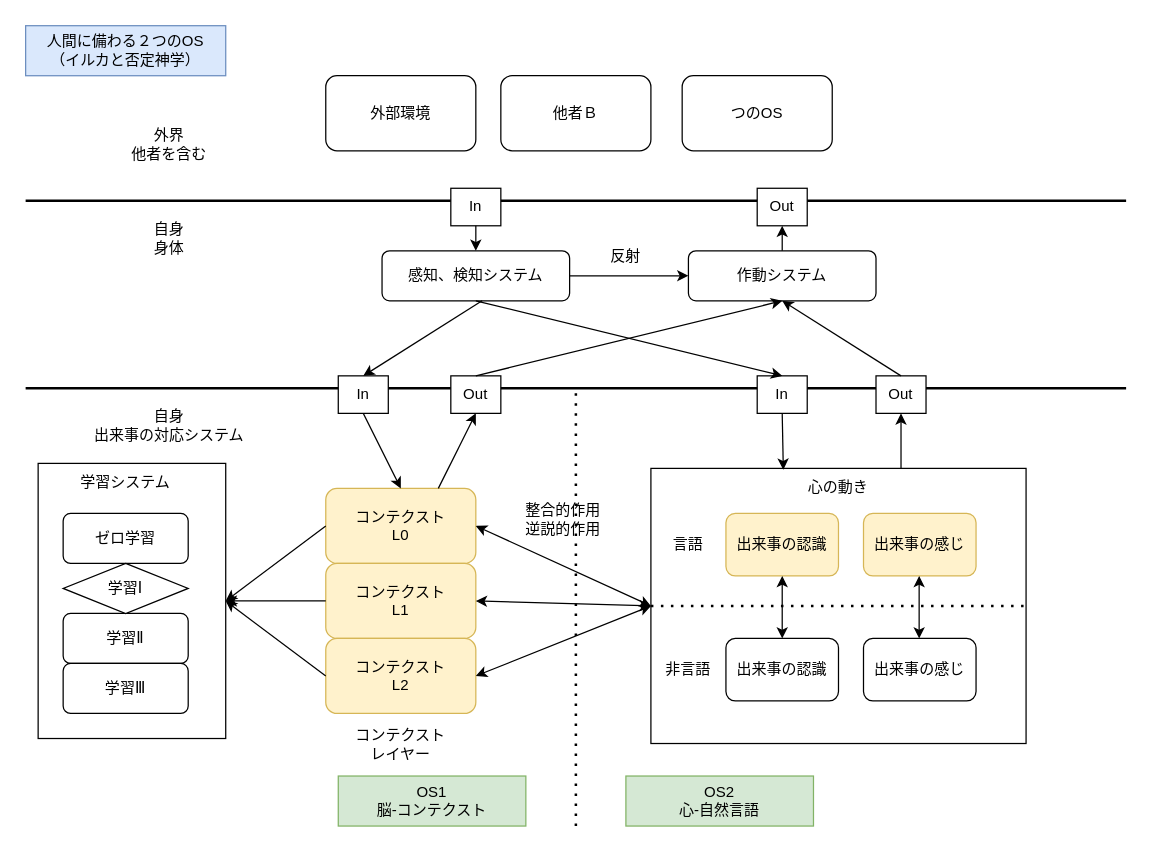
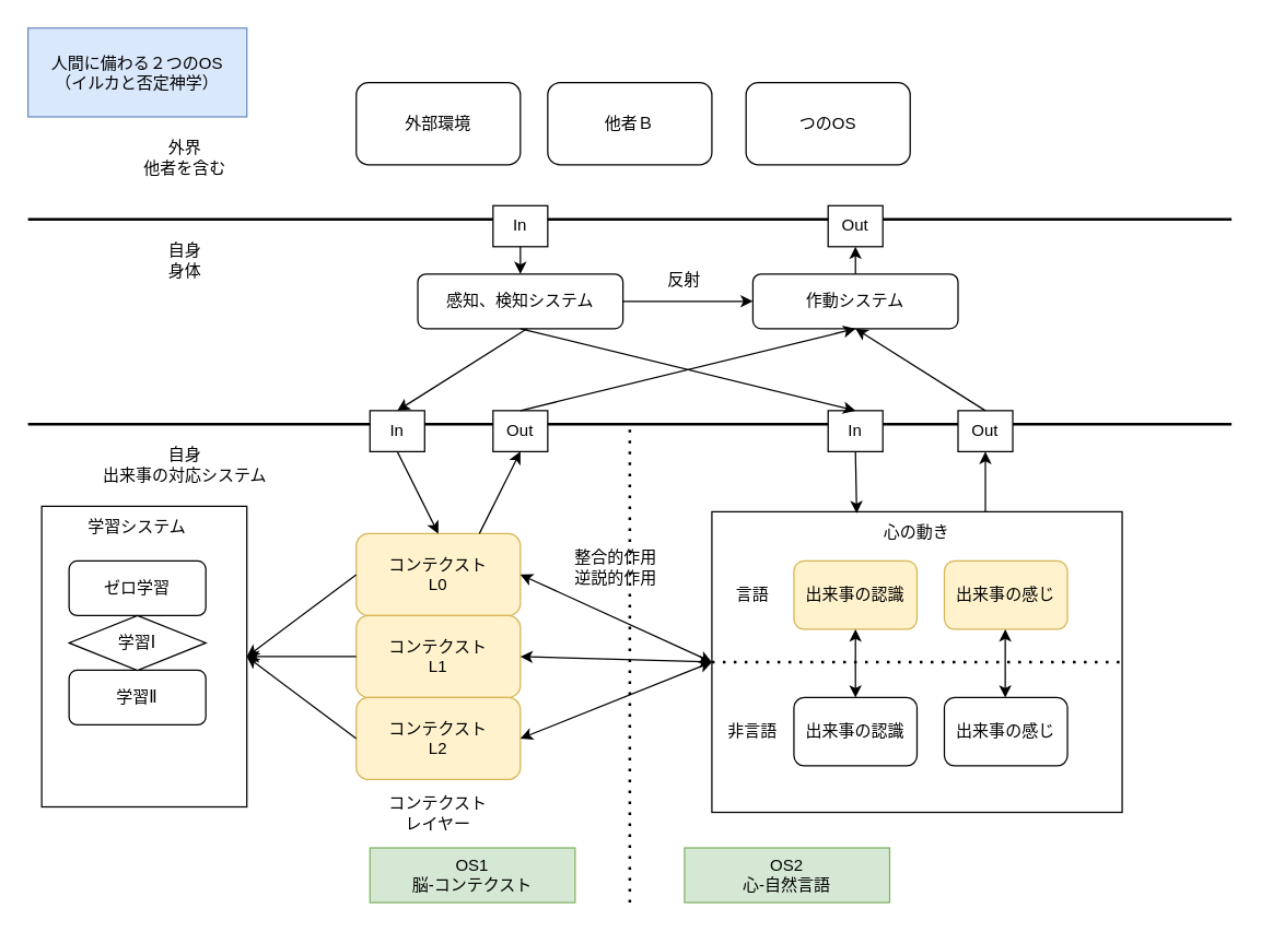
- <mxCell id="4" value="&lt;div&gt;人間に備わる&lt;span style=&quot;background-color: transparent; color: light-dark(rgb(0, 0, 0), rgb(255, 255, 255));&quot;&gt;２つのOS&lt;/span&gt;&lt;/div&gt;&lt;div&gt;&lt;span style=&quot;background-color: transparent; color: light-dark(rgb(0, 0, 0), rgb(255, 255, 255));&quot;&gt;（イルカと否定神学）&lt;/span&gt;&lt;/div&gt;" style="text;html=1;align=center;verticalAlign=middle;whiteSpace=wrap;rounded=0;fillColor=#dae8fc;strokeColor=#6c8ebf;" vertex="1" parent="1"><mxGeometry x="20" y="20" width="160" height="40" as="geometry" /></mxCell>
+ <mxCell id="4" value="&lt;div&gt;人間に備わる&lt;span style=&quot;background-color: transparent; color: light-dark(rgb(0, 0, 0), rgb(255, 255, 255));&quot;&gt;２つのOS&lt;/span&gt;&lt;/div&gt;&lt;div&gt;&lt;span style=&quot;background-color: transparent; color: light-dark(rgb(0, 0, 0), rgb(255, 255, 255));&quot;&gt;（イルカと否定神学）&lt;/span&gt;&lt;/div&gt;" style="text;html=1;align=center;verticalAlign=middle;whiteSpace=wrap;rounded=0;fillColor=#dae8fc;strokeColor=#6c8ebf;" vertex="1" parent="1"><mxGeometry x="20" y="20" width="160" height="65" as="geometry" /></mxCell>
- <mxCell id="18" value="学習Ⅲ" style="rounded=1;whiteSpace=wrap;html=1;" vertex="1" parent="1"><mxGeometry x="50" y="530" width="100" height="40" as="geometry" /></mxCell>
